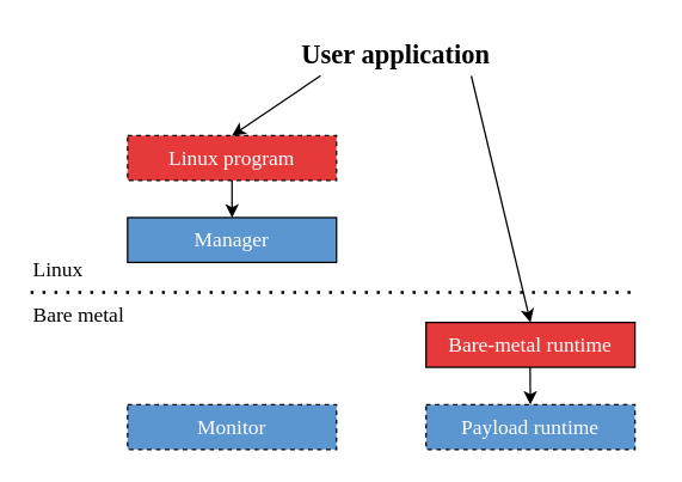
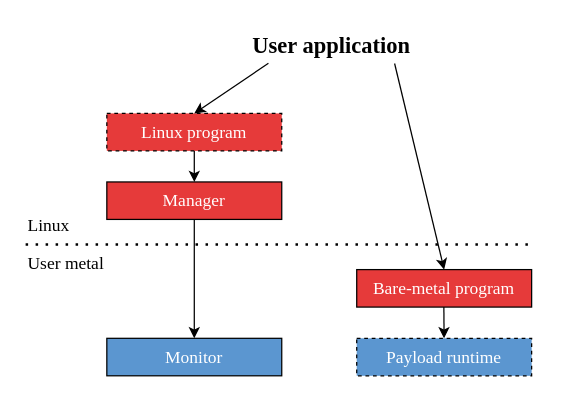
- <mxCell id="4" value="Manager" style="rounded=0;whiteSpace=wrap;html=1;fontFamily=Helvetica Now Text;fontSize=14;fontColor=#FFFFFF;verticalAlign=middle;spacingTop=2;fillColor=#5B96D0;" parent="1" vertex="1"><mxGeometry x="85" y="144.85" width="140" height="30" as="geometry" /></mxCell>
+ <mxCell id="4" value="Manager" style="rounded=0;whiteSpace=wrap;html=1;fontFamily=Helvetica Now Text;fontSize=14;fontColor=#FFFFFF;verticalAlign=middle;spacingTop=2;fillColor=#e63a3a;" parent="1" vertex="1"><mxGeometry x="85" y="144.85" width="140" height="30" as="geometry" /></mxCell>
- <mxCell id="15" value="Bare metal" style="rounded=0;whiteSpace=wrap;html=1;fontFamily=Helvetica Now Text;fontSize=14;verticalAlign=middle;spacingTop=2;align=left;strokeColor=none;fillColor=none;" parent="1" vertex="1"><mxGeometry x="20" y="195" width="100" height="30" as="geometry" /></mxCell>
+ <mxCell id="15" value="User metal" style="rounded=0;whiteSpace=wrap;html=1;fontFamily=Helvetica Now Text;fontSize=14;verticalAlign=middle;spacingTop=2;align=left;strokeColor=none;fillColor=none;" parent="1" vertex="1"><mxGeometry x="20" y="195" width="100" height="30" as="geometry" /></mxCell>
+ <mxCell id="12" value="" style="endArrow=classic;html=1;fontSize=14;fontColor=#000000;exitX=0.5;exitY=1;exitDx=0;exitDy=0;entryX=0.5;entryY=0;entryDx=0;entryDy=0;fontFamily=Helvetica Now Text;" parent="1" source="4" target="5" edge="1"><mxGeometry width="50" height="50" relative="1" as="geometry"><mxPoint x="154.76" y="235" as="sourcePoint" /><mxPoint x="154.76" y="265" as="targetPoint" /></mxGeometry></mxCell>
- <mxCell id="3" value="Bare-metal runtime" style="rounded=0;whiteSpace=wrap;html=1;fontFamily=Helvetica Now Display;fontSize=14;fontColor=#FFFFFF;verticalAlign=middle;spacingTop=2;fillColor=#E63A3A;" parent="1" vertex="1"><mxGeometry x="285" y="215" width="140" height="30" as="geometry" /></mxCell>
+ <mxCell id="3" value="Bare-metal program" style="rounded=0;whiteSpace=wrap;html=1;fontFamily=Helvetica Now Display;fontSize=14;fontColor=#FFFFFF;verticalAlign=middle;spacingTop=2;fillColor=#E63A3A;" parent="1" vertex="1"><mxGeometry x="285" y="215" width="140" height="30" as="geometry" /></mxCell>
- <mxCell id="5" value="Monitor" style="rounded=0;whiteSpace=wrap;html=1;fontFamily=Helvetica Now Text;fontSize=14;fontColor=#FFFFFF;verticalAlign=middle;spacingTop=2;fillColor=#5B96D0;dashed=1;" parent="1" vertex="1"><mxGeometry x="85" y="270" width="140" height="30" as="geometry" /></mxCell>
+ <mxCell id="5" value="Monitor" style="rounded=0;whiteSpace=wrap;html=1;fontFamily=Helvetica Now Text;fontSize=14;fontColor=#FFFFFF;verticalAlign=middle;spacingTop=2;fillColor=#5B96D0;" parent="1" vertex="1"><mxGeometry x="85" y="270" width="140" height="30" as="geometry" /></mxCell>
